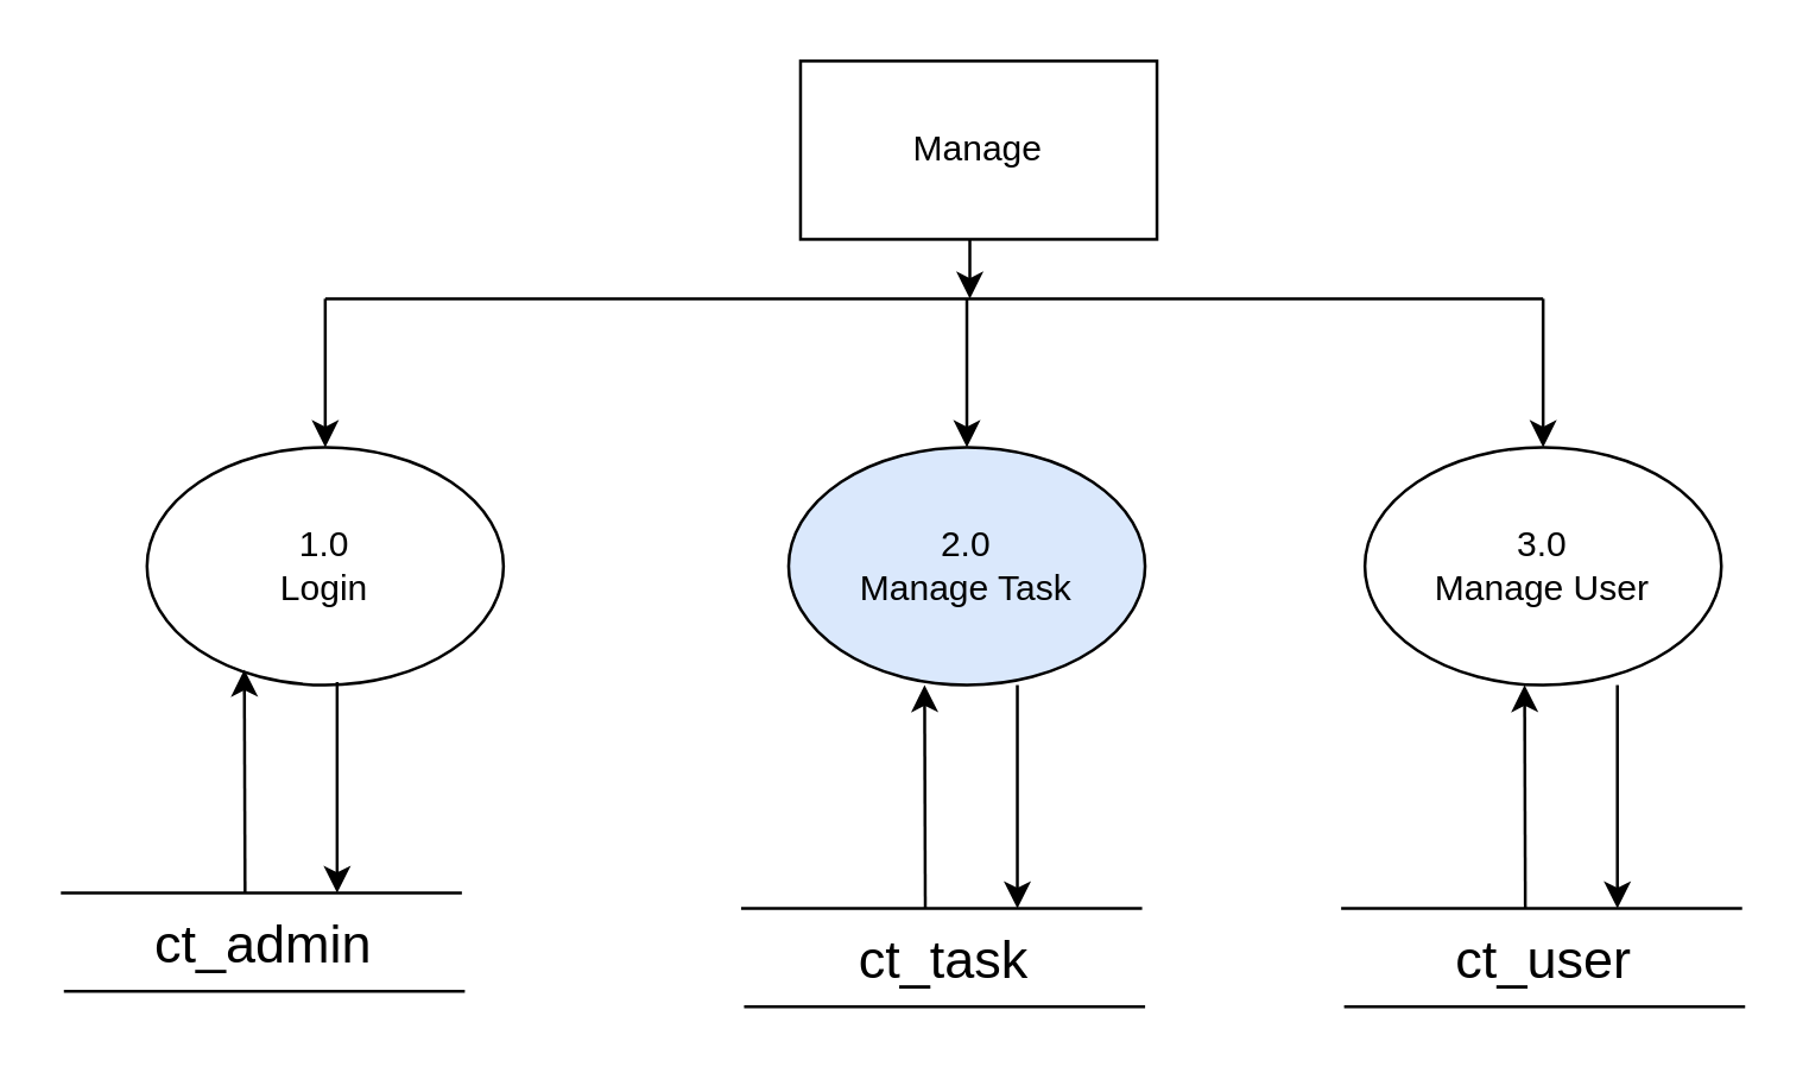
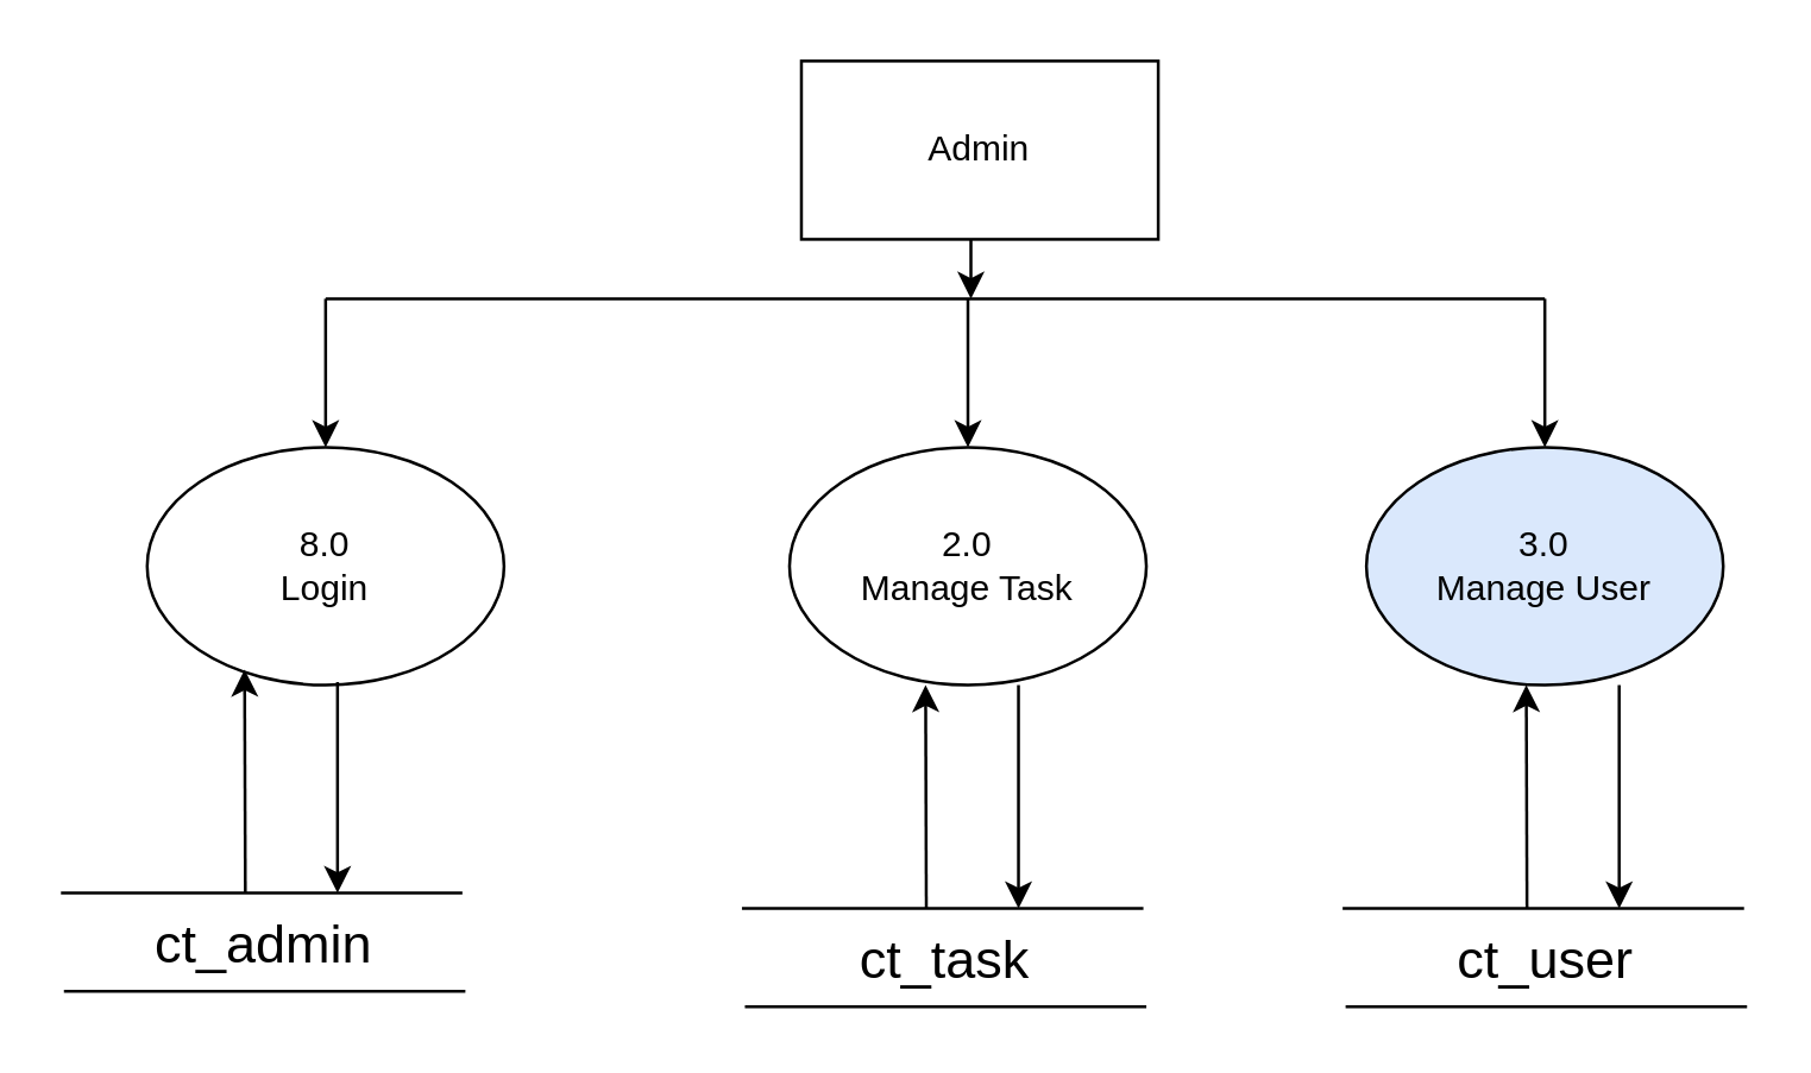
- <mxCell id="2" value="Manage" style="rounded=0;whiteSpace=wrap;html=1;" parent="1" vertex="1"><mxGeometry x="269" y="20" width="120" height="60" as="geometry" /></mxCell>
+ <mxCell id="2" value="Admin" style="rounded=0;whiteSpace=wrap;html=1;" parent="1" vertex="1"><mxGeometry x="269" y="20" width="120" height="60" as="geometry" /></mxCell>
- <mxCell id="5" value="&lt;div&gt;1.0&lt;/div&gt;&lt;div&gt;Login&lt;br&gt;&lt;/div&gt;" style="ellipse;whiteSpace=wrap;html=1;" parent="1" vertex="1"><mxGeometry x="49" y="150" width="120" height="80" as="geometry" /></mxCell>
+ <mxCell id="5" value="&lt;div&gt;8.0&lt;/div&gt;&lt;div&gt;Login&lt;br&gt;&lt;/div&gt;" style="ellipse;whiteSpace=wrap;html=1;" parent="1" vertex="1"><mxGeometry x="49" y="150" width="120" height="80" as="geometry" /></mxCell>
- <mxCell id="7" value="&lt;div&gt;2.0&lt;/div&gt;&lt;div&gt;Manage Task&lt;br&gt;&lt;/div&gt;" style="ellipse;whiteSpace=wrap;html=1;fillColor=#dae8fc;" parent="1" vertex="1"><mxGeometry x="265" y="150" width="120" height="80" as="geometry" /></mxCell>
+ <mxCell id="7" value="&lt;div&gt;2.0&lt;/div&gt;&lt;div&gt;Manage Task&lt;br&gt;&lt;/div&gt;" style="ellipse;whiteSpace=wrap;html=1;" parent="1" vertex="1"><mxGeometry x="265" y="150" width="120" height="80" as="geometry" /></mxCell>
- <mxCell id="9" value="&lt;div&gt;3.0&lt;/div&gt;&lt;div&gt;Manage User&lt;br&gt;&lt;/div&gt;" style="ellipse;whiteSpace=wrap;html=1;" parent="1" vertex="1"><mxGeometry x="459" y="150" width="120" height="80" as="geometry" /></mxCell>
+ <mxCell id="9" value="&lt;div&gt;3.0&lt;/div&gt;&lt;div&gt;Manage User&lt;br&gt;&lt;/div&gt;" style="ellipse;whiteSpace=wrap;html=1;fillColor=#dae8fc;" parent="1" vertex="1"><mxGeometry x="459" y="150" width="120" height="80" as="geometry" /></mxCell>
